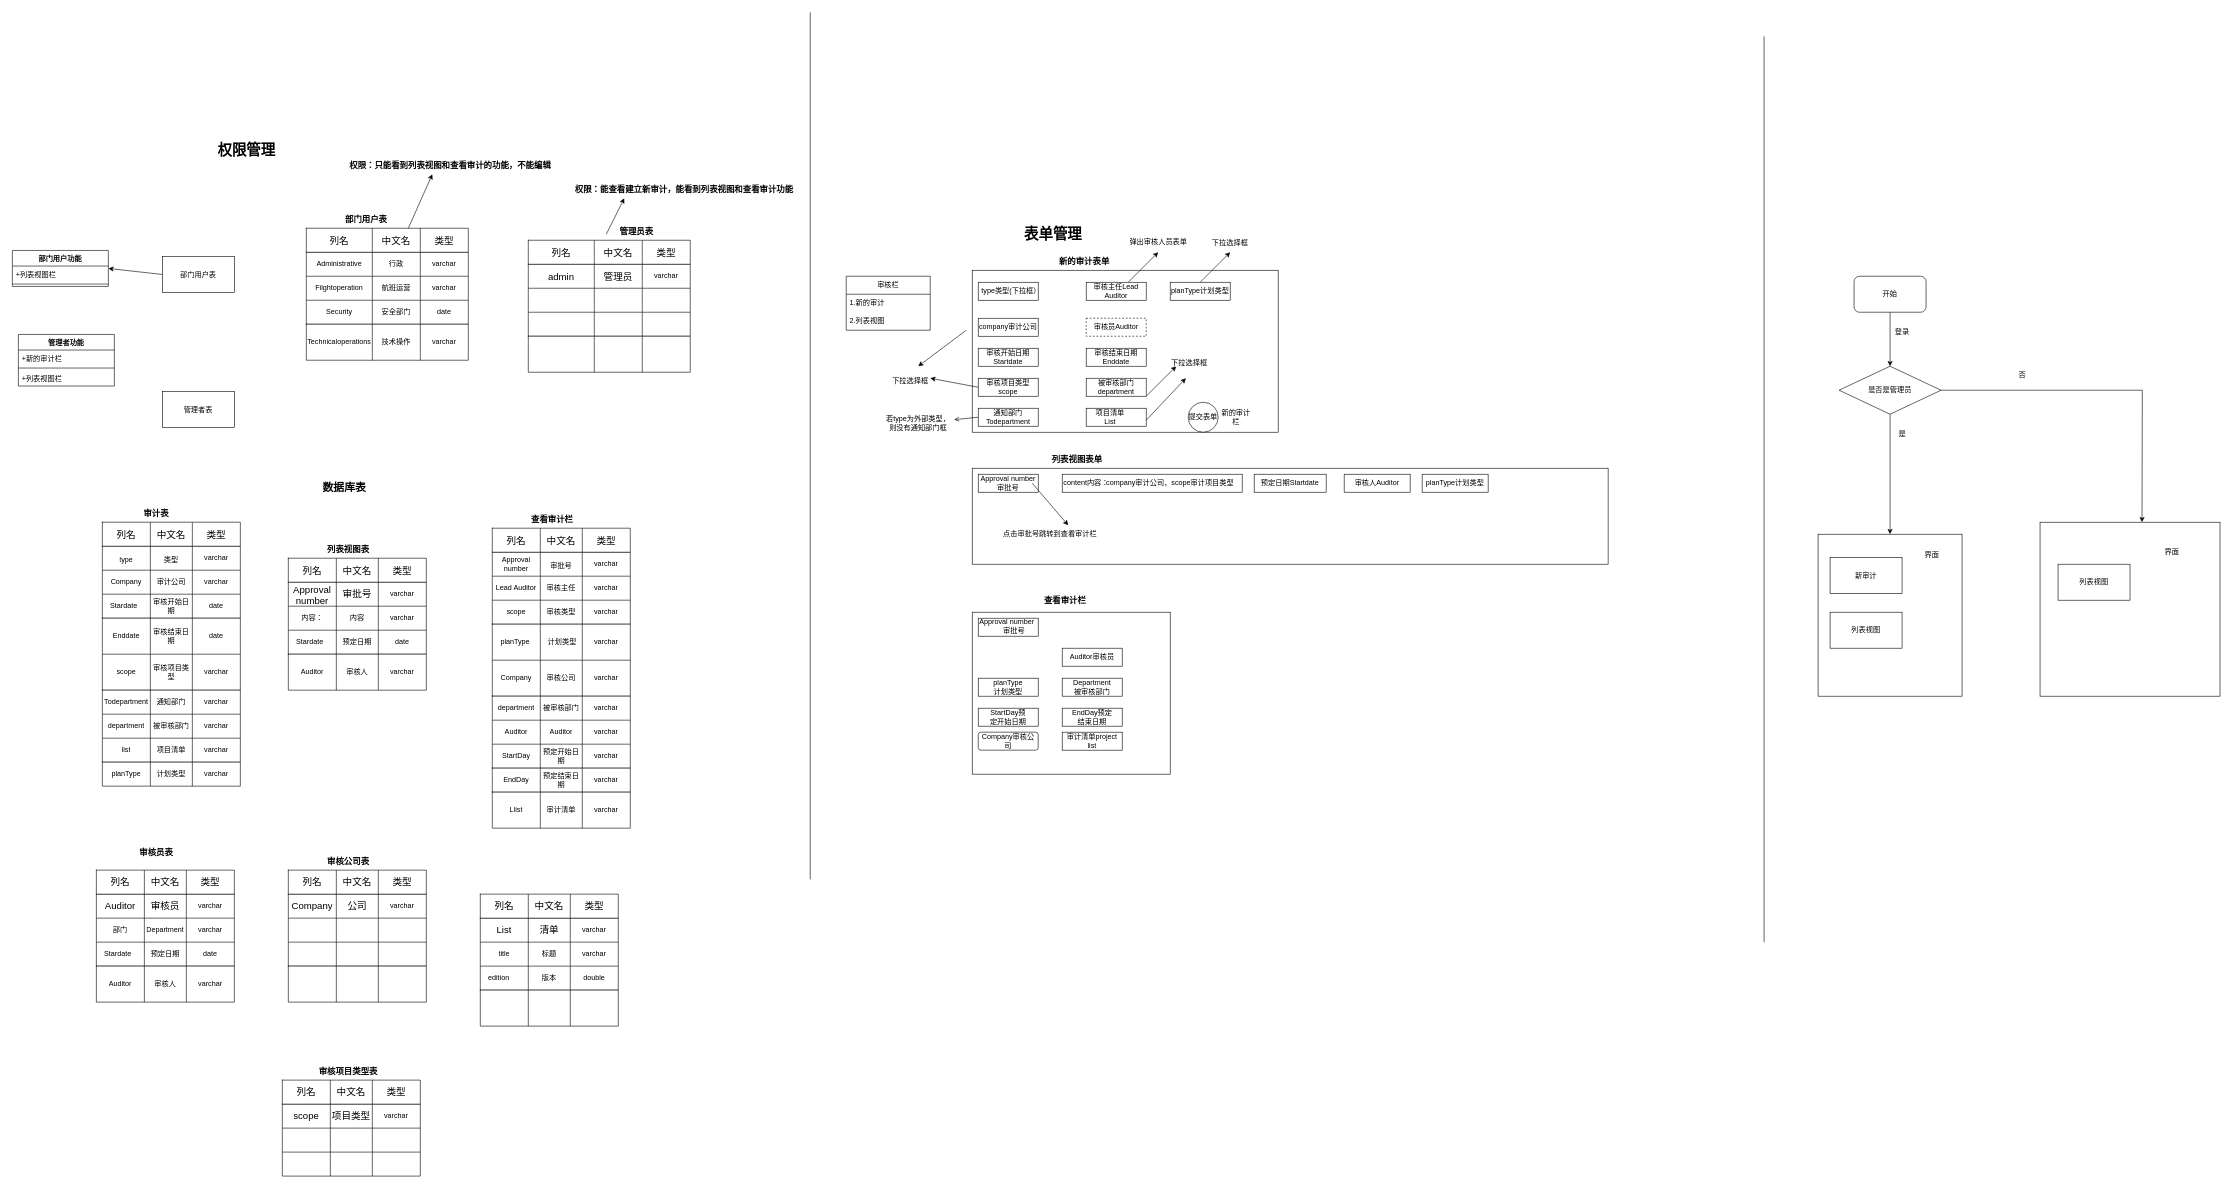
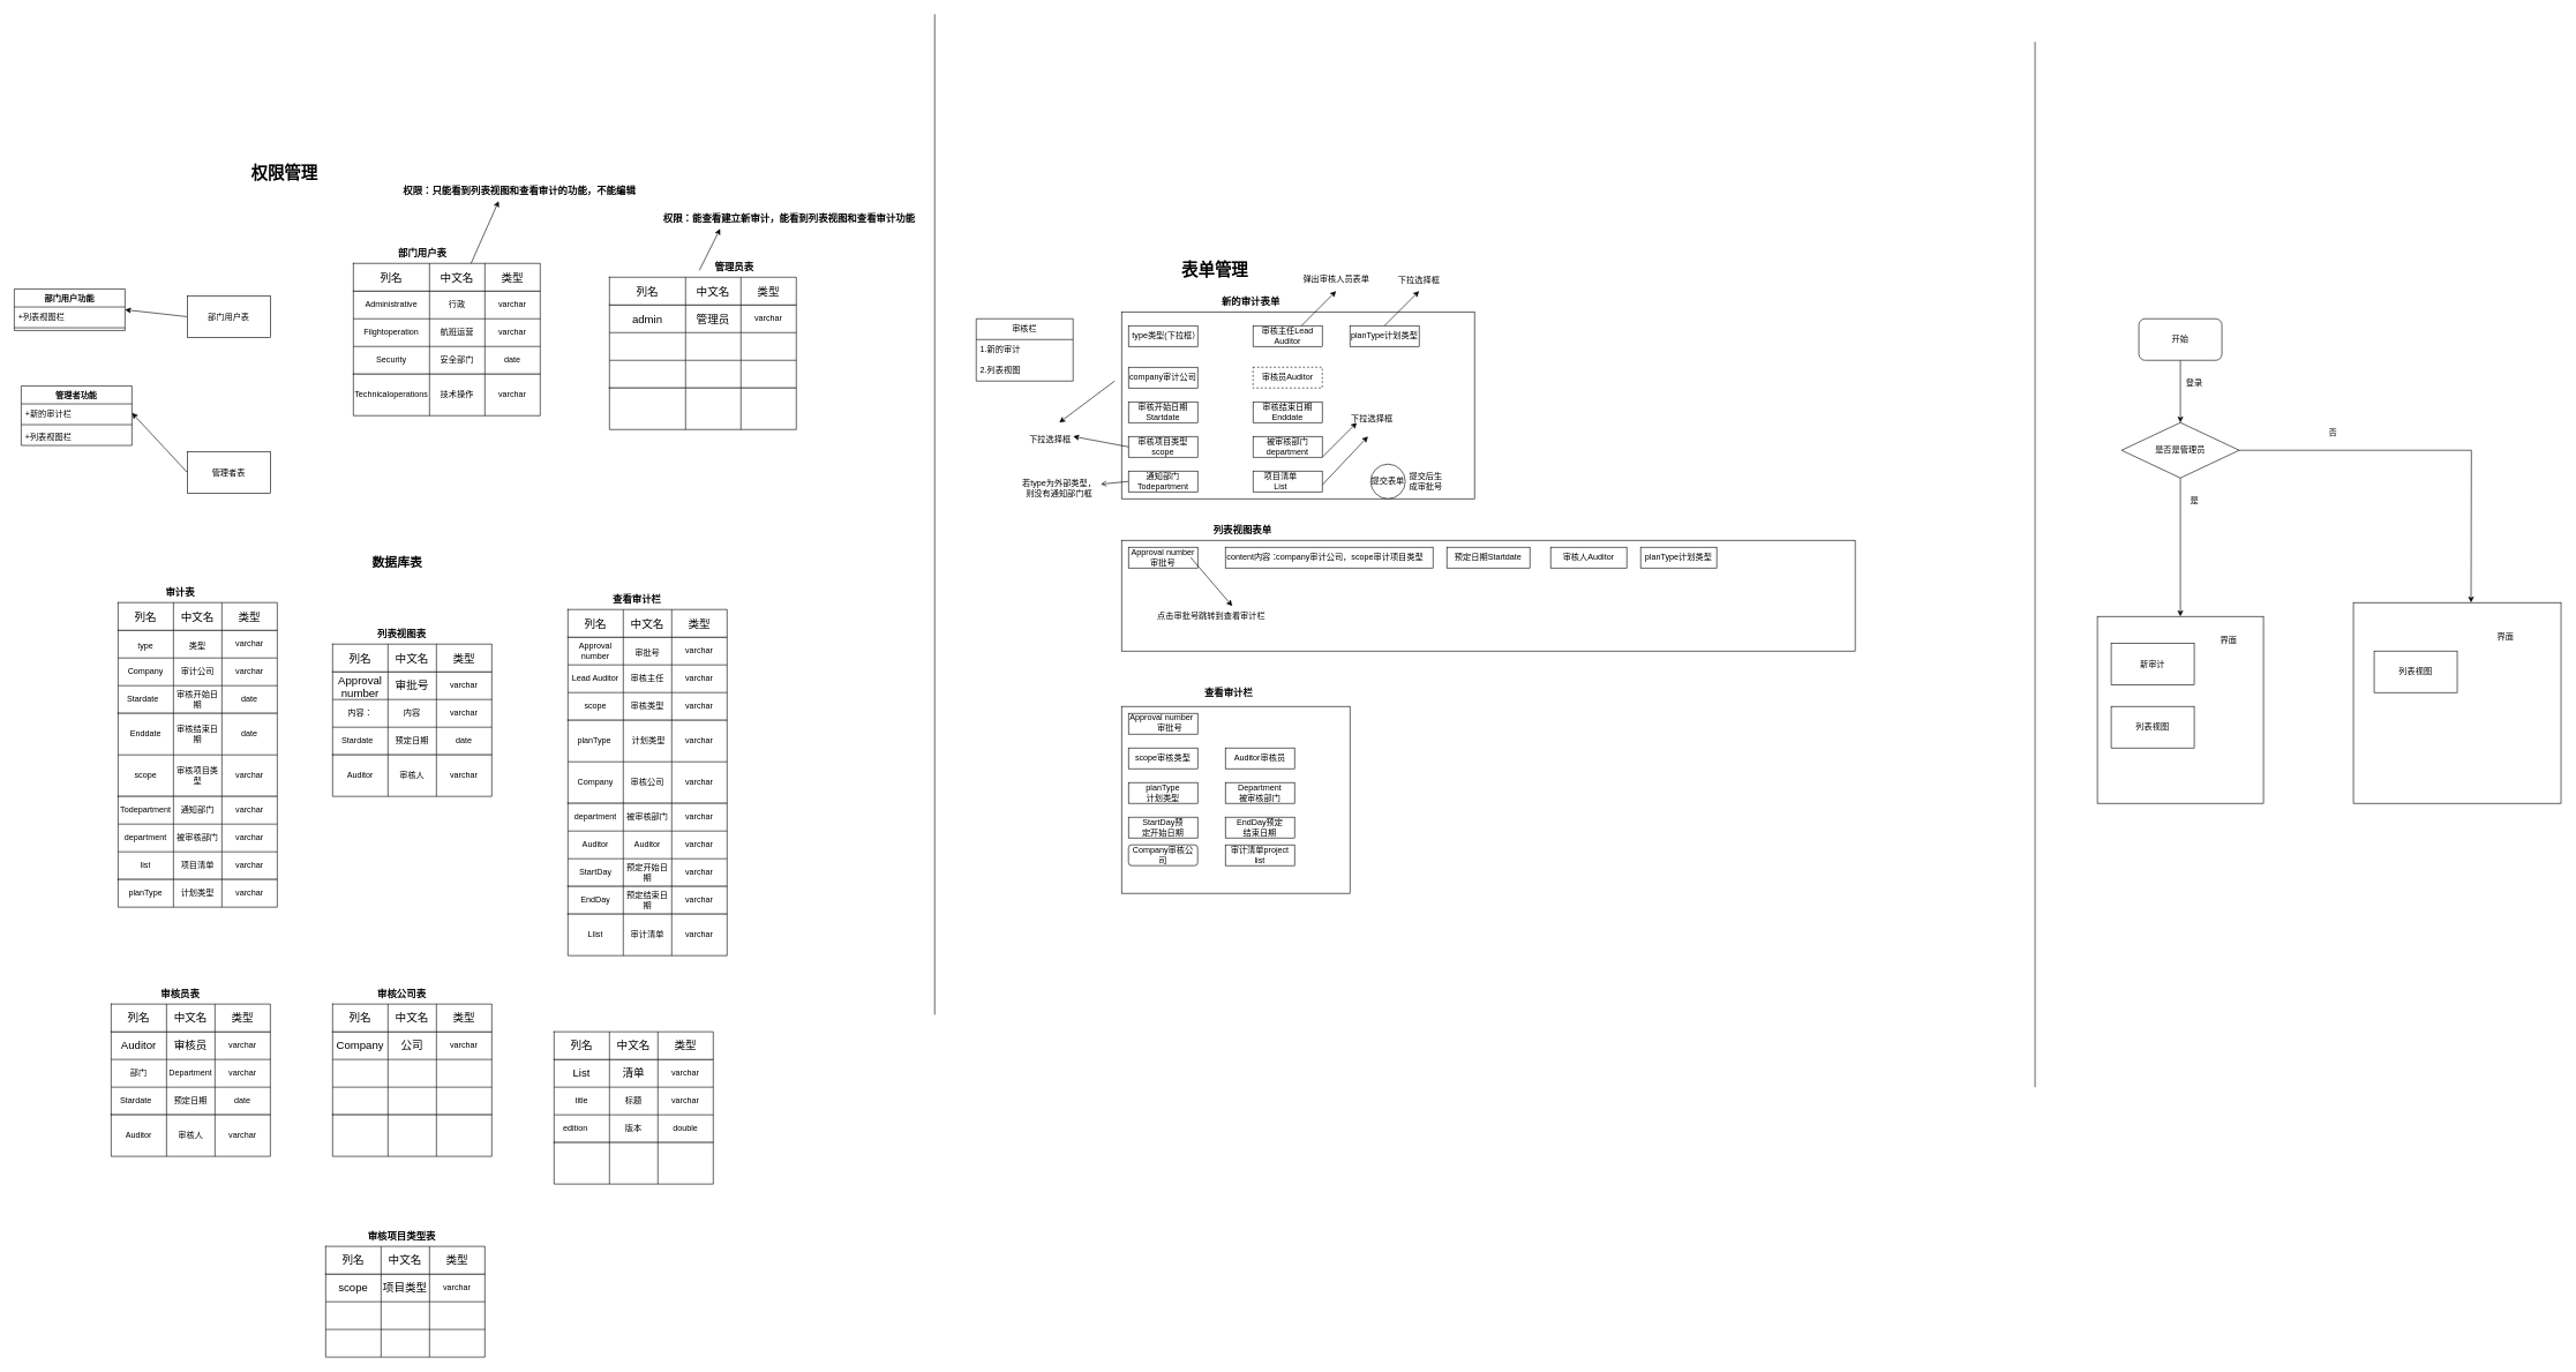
+ <mxCell id="180" style="rounded=0;orthogonalLoop=1;jettySize=auto;html=1;exitX=0;exitY=0.5;exitDx=0;exitDy=0;entryX=1;entryY=0.5;entryDx=0;entryDy=0;" edge="1" parent="1" source="181" target="186"><mxGeometry relative="1" as="geometry" /></mxCell>
- <mxCell id="23" value="新的审计栏" style="text;html=1;align=center;verticalAlign=middle;whiteSpace=wrap;rounded=0;" parent="1" vertex="1"><mxGeometry x="2030" y="680" width="60" height="30" as="geometry" /></mxCell>
+ <mxCell id="23" value="提交后生成审批号" style="text;html=1;align=center;verticalAlign=middle;whiteSpace=wrap;rounded=0;" parent="1" vertex="1"><mxGeometry x="2030" y="680" width="60" height="30" as="geometry" /></mxCell>
+ <mxCell id="40" value="scope审核类型" style="rounded=0;whiteSpace=wrap;html=1;" parent="1" vertex="1"><mxGeometry x="1630" y="1080" width="100" height="30" as="geometry" /></mxCell>
- <mxCell id="237" value="&lt;font style=&quot;font-size: 14px;&quot;&gt;&lt;b&gt;审核员表&lt;/b&gt;&lt;/font&gt;" style="text;html=1;align=center;verticalAlign=middle;whiteSpace=wrap;rounded=0;" vertex="1" parent="1"><mxGeometry x="220" y="1405" width="80" height="30" as="geometry" /></mxCell>
+ <mxCell id="237" value="&lt;font style=&quot;font-size: 14px;&quot;&gt;&lt;b&gt;审核员表&lt;/b&gt;&lt;/font&gt;" style="text;html=1;align=center;verticalAlign=middle;whiteSpace=wrap;rounded=0;" vertex="1" parent="1"><mxGeometry x="220" y="1420" width="80" height="30" as="geometry" /></mxCell>
